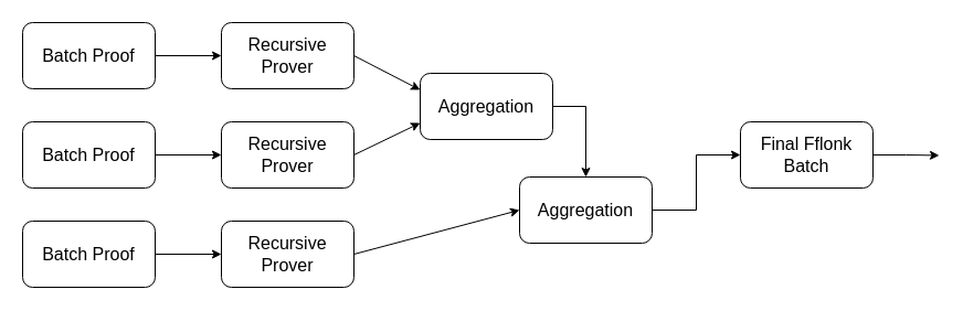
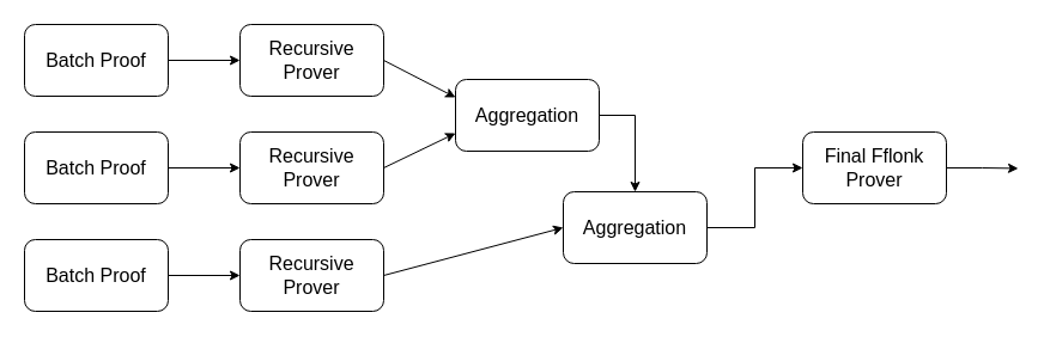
- <mxCell id="19" value="Final Fflonk Batch" style="rounded=1;whiteSpace=wrap;html=1;fontSize=16;" vertex="1" parent="1"><mxGeometry x="670" y="110" width="120" height="60" as="geometry" /></mxCell>
+ <mxCell id="19" value="Final Fflonk Prover" style="rounded=1;whiteSpace=wrap;html=1;fontSize=16;" vertex="1" parent="1"><mxGeometry x="670" y="110" width="120" height="60" as="geometry" /></mxCell>
